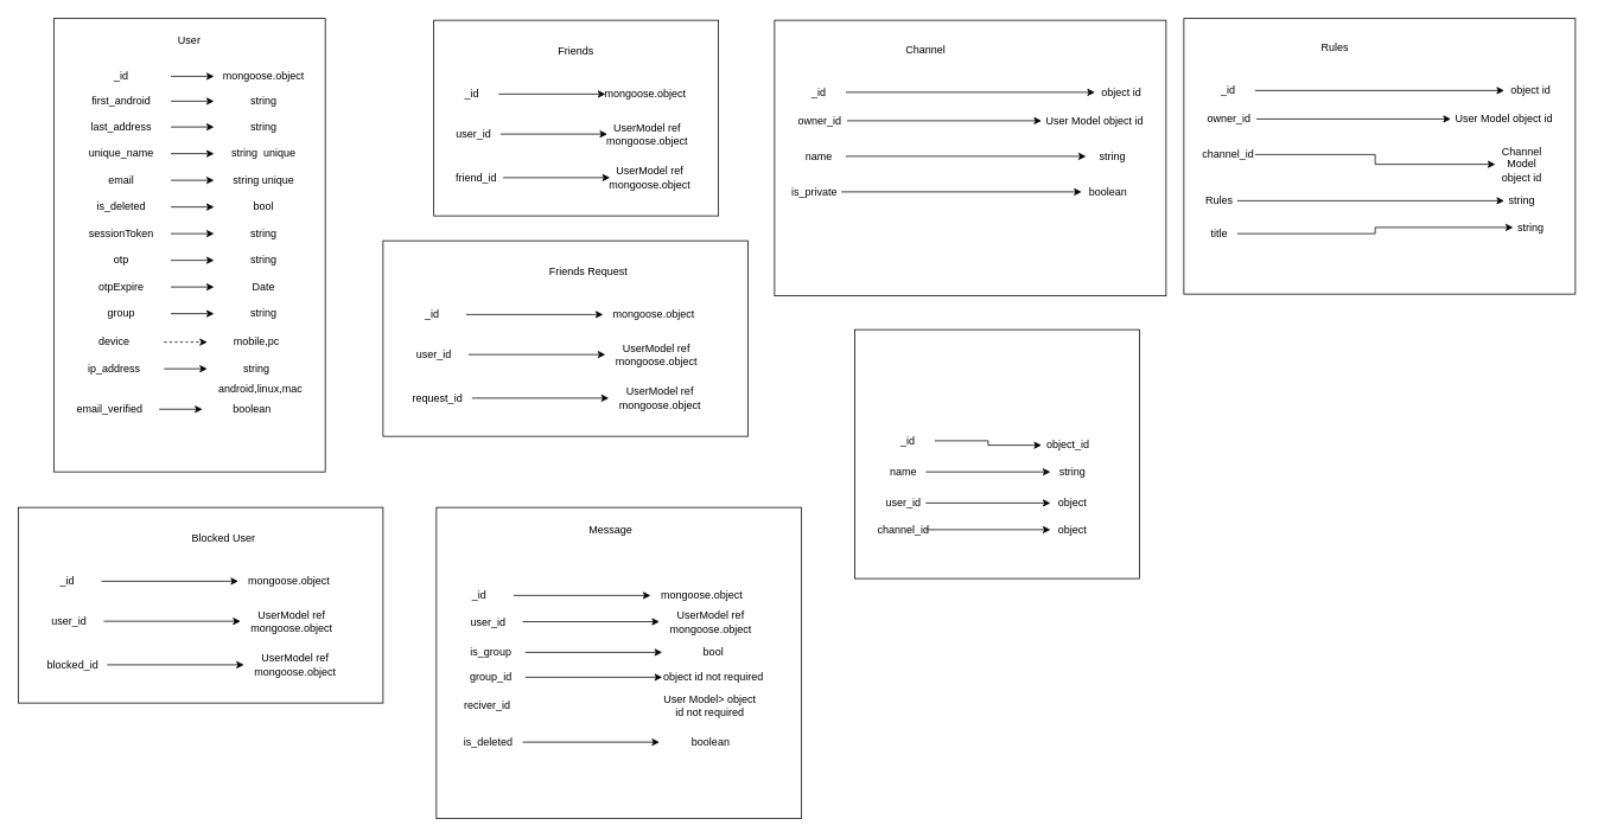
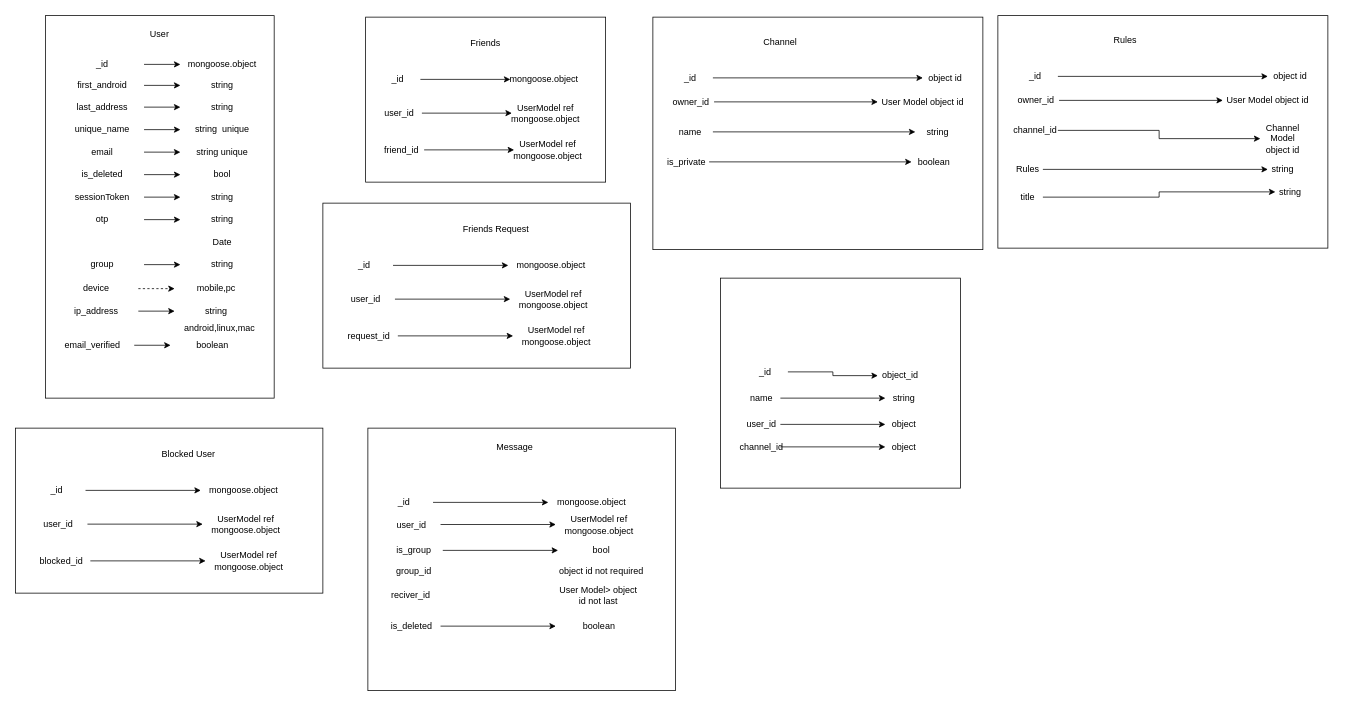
- <mxCell id="34" value="otpExpire" style="text;strokeColor=none;align=center;fillColor=none;html=1;verticalAlign=middle;whiteSpace=wrap;rounded=0;" vertex="1" parent="33"><mxGeometry width="111.934" height="30" as="geometry" /></mxCell>
- <mxCell id="36" value="" style="edgeStyle=orthogonalEdgeStyle;rounded=0;orthogonalLoop=1;jettySize=auto;html=1;" edge="1" parent="33" source="34" target="35"><mxGeometry relative="1" as="geometry" /></mxCell>
- <mxCell id="120" value="" style="edgeStyle=orthogonalEdgeStyle;rounded=0;orthogonalLoop=1;jettySize=auto;html=1;" edge="1" parent="119" source="121" target="122"><mxGeometry relative="1" as="geometry" /></mxCell>
- <mxCell id="125" value="User Model&amp;gt; object id not required" style="text;strokeColor=none;align=center;fillColor=none;html=1;verticalAlign=middle;whiteSpace=wrap;rounded=0;" vertex="1" parent="123"><mxGeometry x="230.627" width="115.313" height="28" as="geometry" /></mxCell>
+ <mxCell id="125" value="User Model&amp;gt; object id not last" style="text;strokeColor=none;align=center;fillColor=none;html=1;verticalAlign=middle;whiteSpace=wrap;rounded=0;" vertex="1" parent="123"><mxGeometry x="230.627" width="115.313" height="28" as="geometry" /></mxCell>
